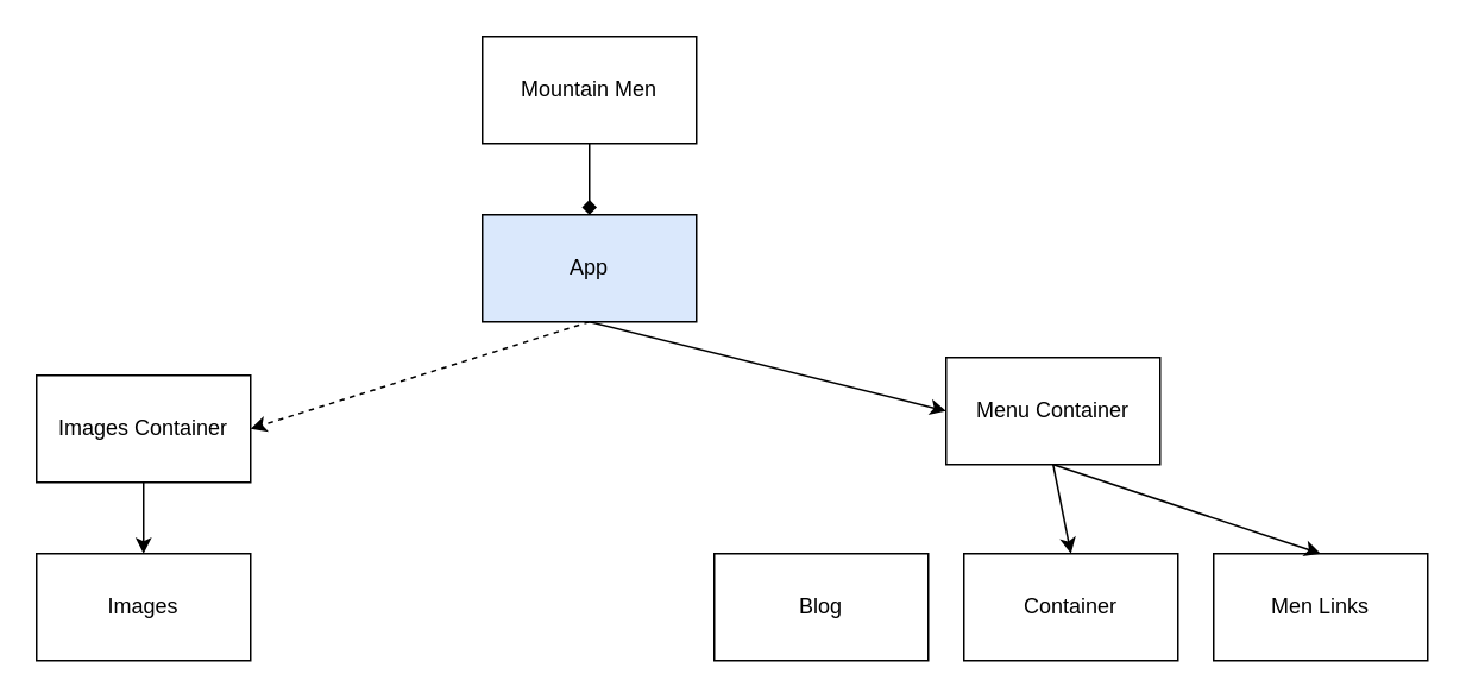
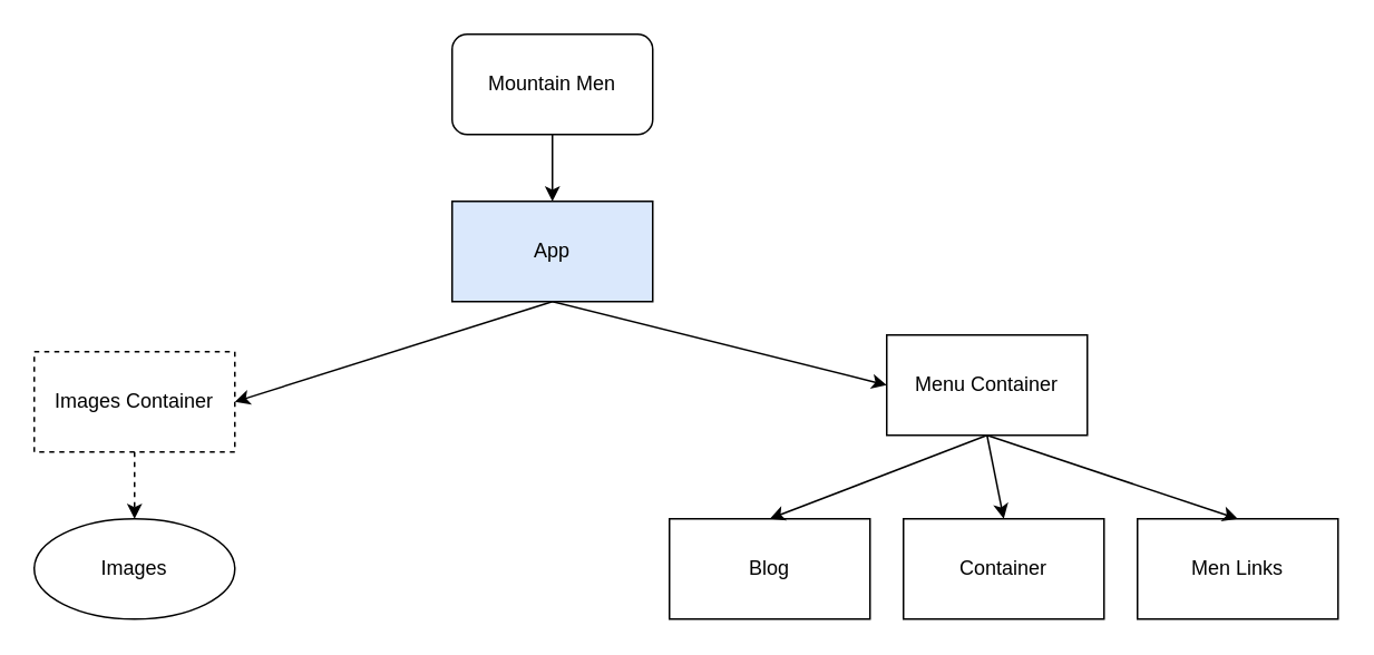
- <mxCell id="2" value="Mountain Men" style="rounded=0;whiteSpace=wrap;html=1;" vertex="1" parent="1"><mxGeometry x="270" y="20" width="120" height="60" as="geometry" /></mxCell>
+ <mxCell id="2" value="Mountain Men" style="whiteSpace=wrap;html=1;rounded=1;" vertex="1" parent="1"><mxGeometry x="270" y="20" width="120" height="60" as="geometry" /></mxCell>
- <mxCell id="10" value="" style="endArrow=diamond;html=1;rounded=0;exitX=0.5;exitY=1;exitDx=0;exitDy=0;entryX=0.5;entryY=0;entryDx=0;entryDy=0;" edge="1" parent="1" source="2" target="3"><mxGeometry width="50" height="50" relative="1" as="geometry"><mxPoint x="330" y="280" as="sourcePoint" /><mxPoint x="380" y="230" as="targetPoint" /></mxGeometry></mxCell>
+ <mxCell id="10" value="" style="endArrow=classic;html=1;rounded=0;exitX=0.5;exitY=1;exitDx=0;exitDy=0;entryX=0.5;entryY=0;entryDx=0;entryDy=0;" edge="1" parent="1" source="2" target="3"><mxGeometry width="50" height="50" relative="1" as="geometry"><mxPoint x="330" y="280" as="sourcePoint" /><mxPoint x="380" y="230" as="targetPoint" /></mxGeometry></mxCell>
- <mxCell id="15" value="" style="endArrow=classic;html=1;rounded=0;exitX=0.5;exitY=1;exitDx=0;exitDy=0;entryX=1;entryY=0.5;entryDx=0;entryDy=0;dashed=1;" edge="1" parent="1" source="3" target="4"><mxGeometry relative="1" as="geometry"><mxPoint x="270" y="210" as="sourcePoint" /><mxPoint x="370" y="210" as="targetPoint" /></mxGeometry></mxCell>
+ <mxCell id="15" value="" style="endArrow=classic;html=1;rounded=0;exitX=0.5;exitY=1;exitDx=0;exitDy=0;entryX=1;entryY=0.5;entryDx=0;entryDy=0;" edge="1" parent="1" source="3" target="4"><mxGeometry relative="1" as="geometry"><mxPoint x="270" y="210" as="sourcePoint" /><mxPoint x="370" y="210" as="targetPoint" /></mxGeometry></mxCell>
- <mxCell id="4" value="Images Container" style="rounded=0;whiteSpace=wrap;html=1;" vertex="1" parent="1"><mxGeometry x="20" y="210" width="120" height="60" as="geometry" /></mxCell>
+ <mxCell id="4" value="Images Container" style="rounded=0;whiteSpace=wrap;html=1;dashed=1;" vertex="1" parent="1"><mxGeometry x="20" y="210" width="120" height="60" as="geometry" /></mxCell>
+ <mxCell id="13" value="" style="endArrow=classic;html=1;rounded=0;entryX=0.5;entryY=0;entryDx=0;entryDy=0;exitX=0.5;exitY=1;exitDx=0;exitDy=0;" edge="1" parent="1" source="5" target="8"><mxGeometry relative="1" as="geometry"><mxPoint x="270" y="210" as="sourcePoint" /><mxPoint x="370" y="210" as="targetPoint" /></mxGeometry></mxCell>
- <mxCell id="14" value="" style="endArrow=classic;html=1;rounded=0;exitX=0.5;exitY=1;exitDx=0;exitDy=0;entryX=0.5;entryY=0;entryDx=0;entryDy=0;" edge="1" parent="1" source="4" target="6"><mxGeometry relative="1" as="geometry"><mxPoint x="270" y="210" as="sourcePoint" /><mxPoint x="80" y="300" as="targetPoint" /></mxGeometry></mxCell>
+ <mxCell id="14" value="" style="endArrow=classic;html=1;rounded=0;exitX=0.5;exitY=1;exitDx=0;exitDy=0;entryX=0.5;entryY=0;entryDx=0;entryDy=0;dashed=1;" edge="1" parent="1" source="4" target="6"><mxGeometry relative="1" as="geometry"><mxPoint x="270" y="210" as="sourcePoint" /><mxPoint x="80" y="300" as="targetPoint" /></mxGeometry></mxCell>
- <mxCell id="6" value="Images" style="rounded=0;whiteSpace=wrap;html=1;" vertex="1" parent="1"><mxGeometry x="20" y="310" width="120" height="60" as="geometry" /></mxCell>
+ <mxCell id="6" value="Images" style="ellipse;whiteSpace=wrap;html=1;" vertex="1" parent="1"><mxGeometry x="20" y="310" width="120" height="60" as="geometry" /></mxCell>
